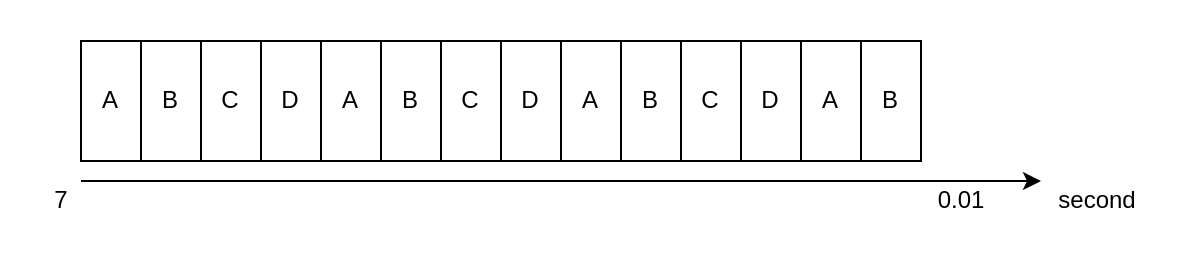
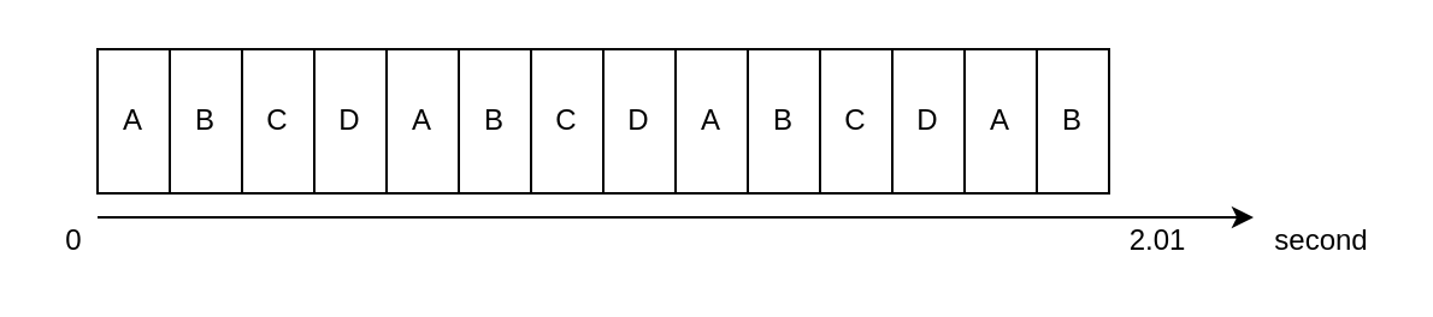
- <mxCell id="18" value="7" style="text;html=1;align=center;verticalAlign=middle;resizable=0;points=[];;autosize=1;" vertex="1" parent="1"><mxGeometry x="20" y="90" width="20" height="20" as="geometry" /></mxCell>
+ <mxCell id="18" value="0" style="text;html=1;align=center;verticalAlign=middle;resizable=0;points=[];;autosize=1;" vertex="1" parent="1"><mxGeometry x="20" y="90" width="20" height="20" as="geometry" /></mxCell>
- <mxCell id="19" value="0.01" style="text;html=1;align=center;verticalAlign=middle;resizable=0;points=[];;autosize=1;" vertex="1" parent="1"><mxGeometry x="460" y="90" width="40" height="20" as="geometry" /></mxCell>
+ <mxCell id="19" value="2.01" style="text;html=1;align=center;verticalAlign=middle;resizable=0;points=[];;autosize=1;" vertex="1" parent="1"><mxGeometry x="460" y="90" width="40" height="20" as="geometry" /></mxCell>
